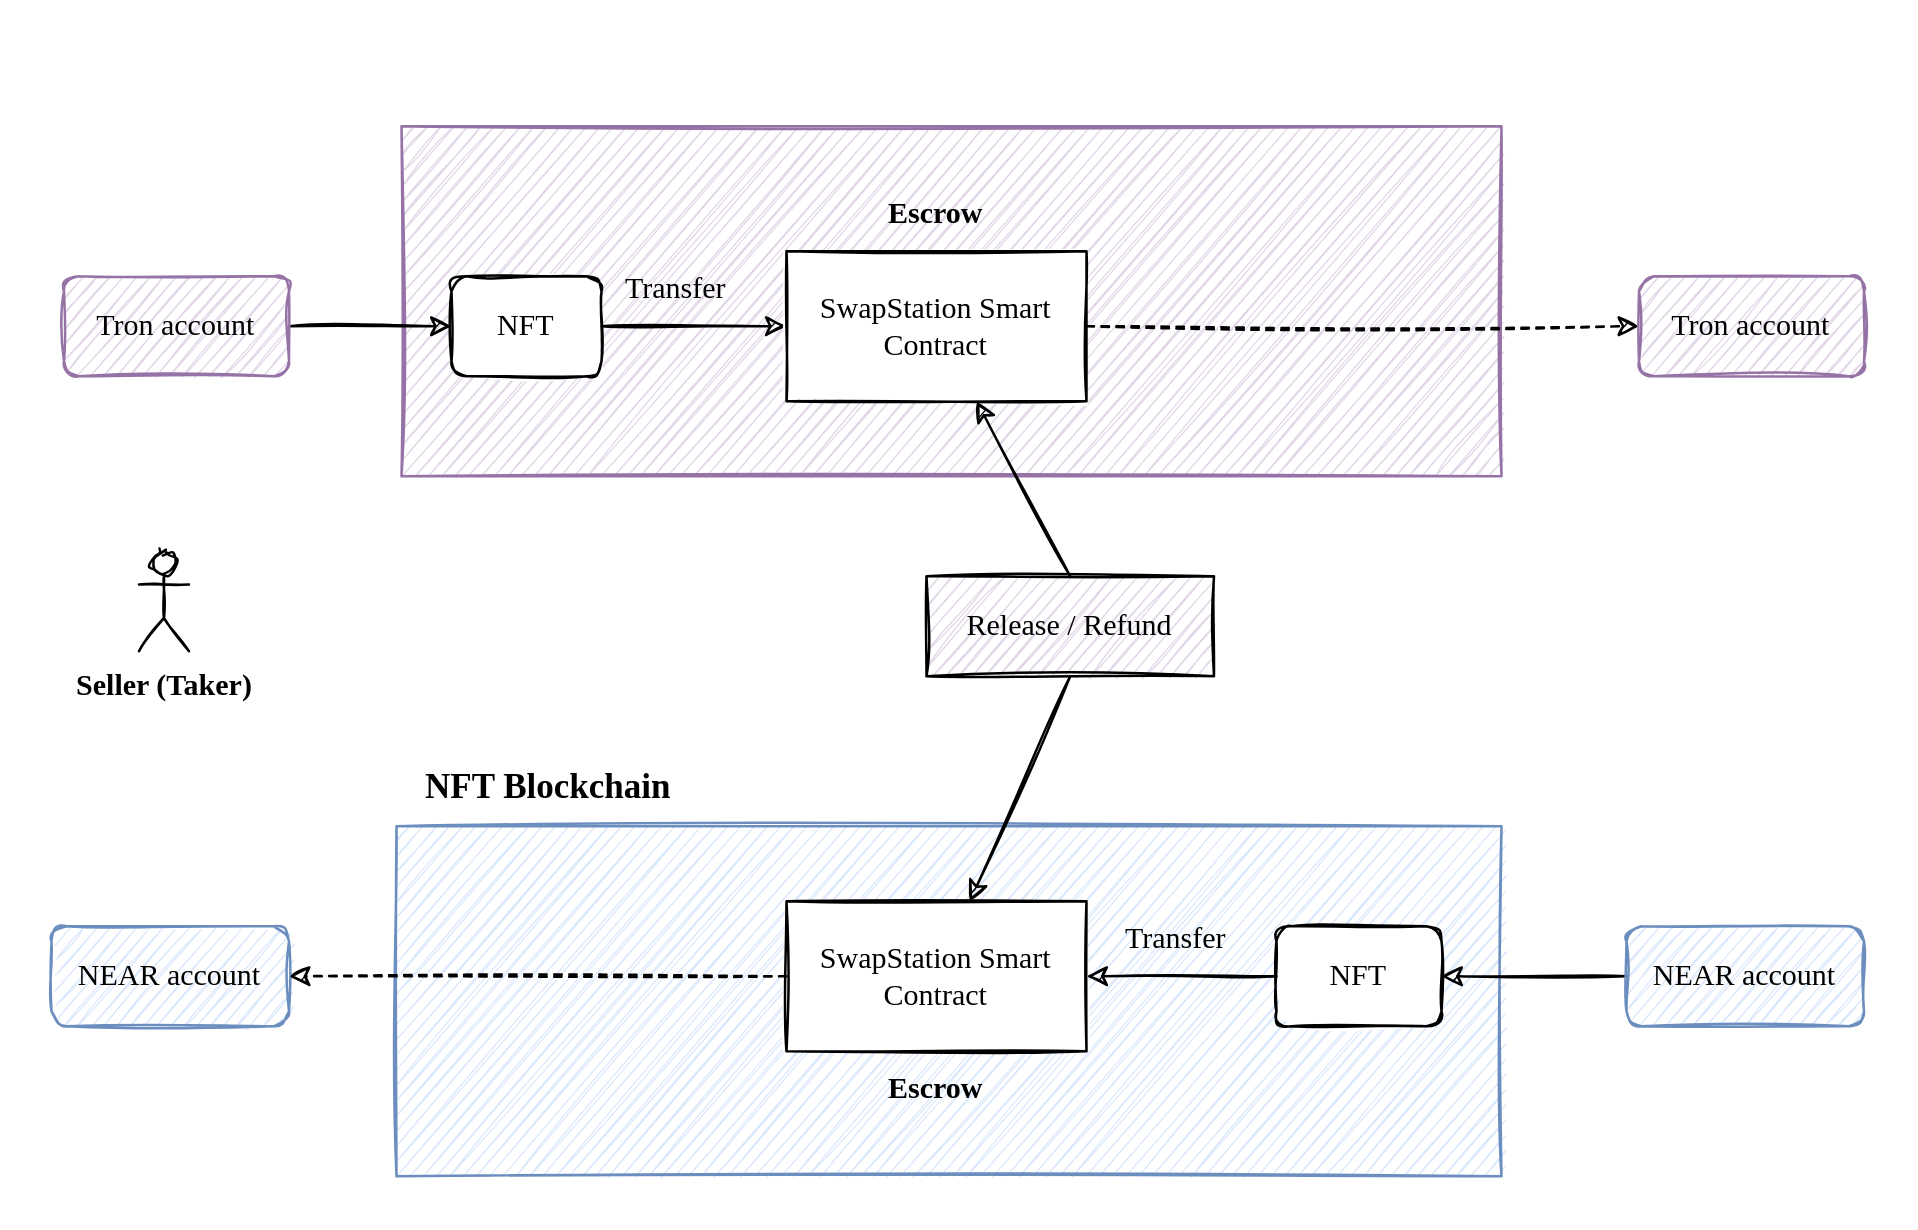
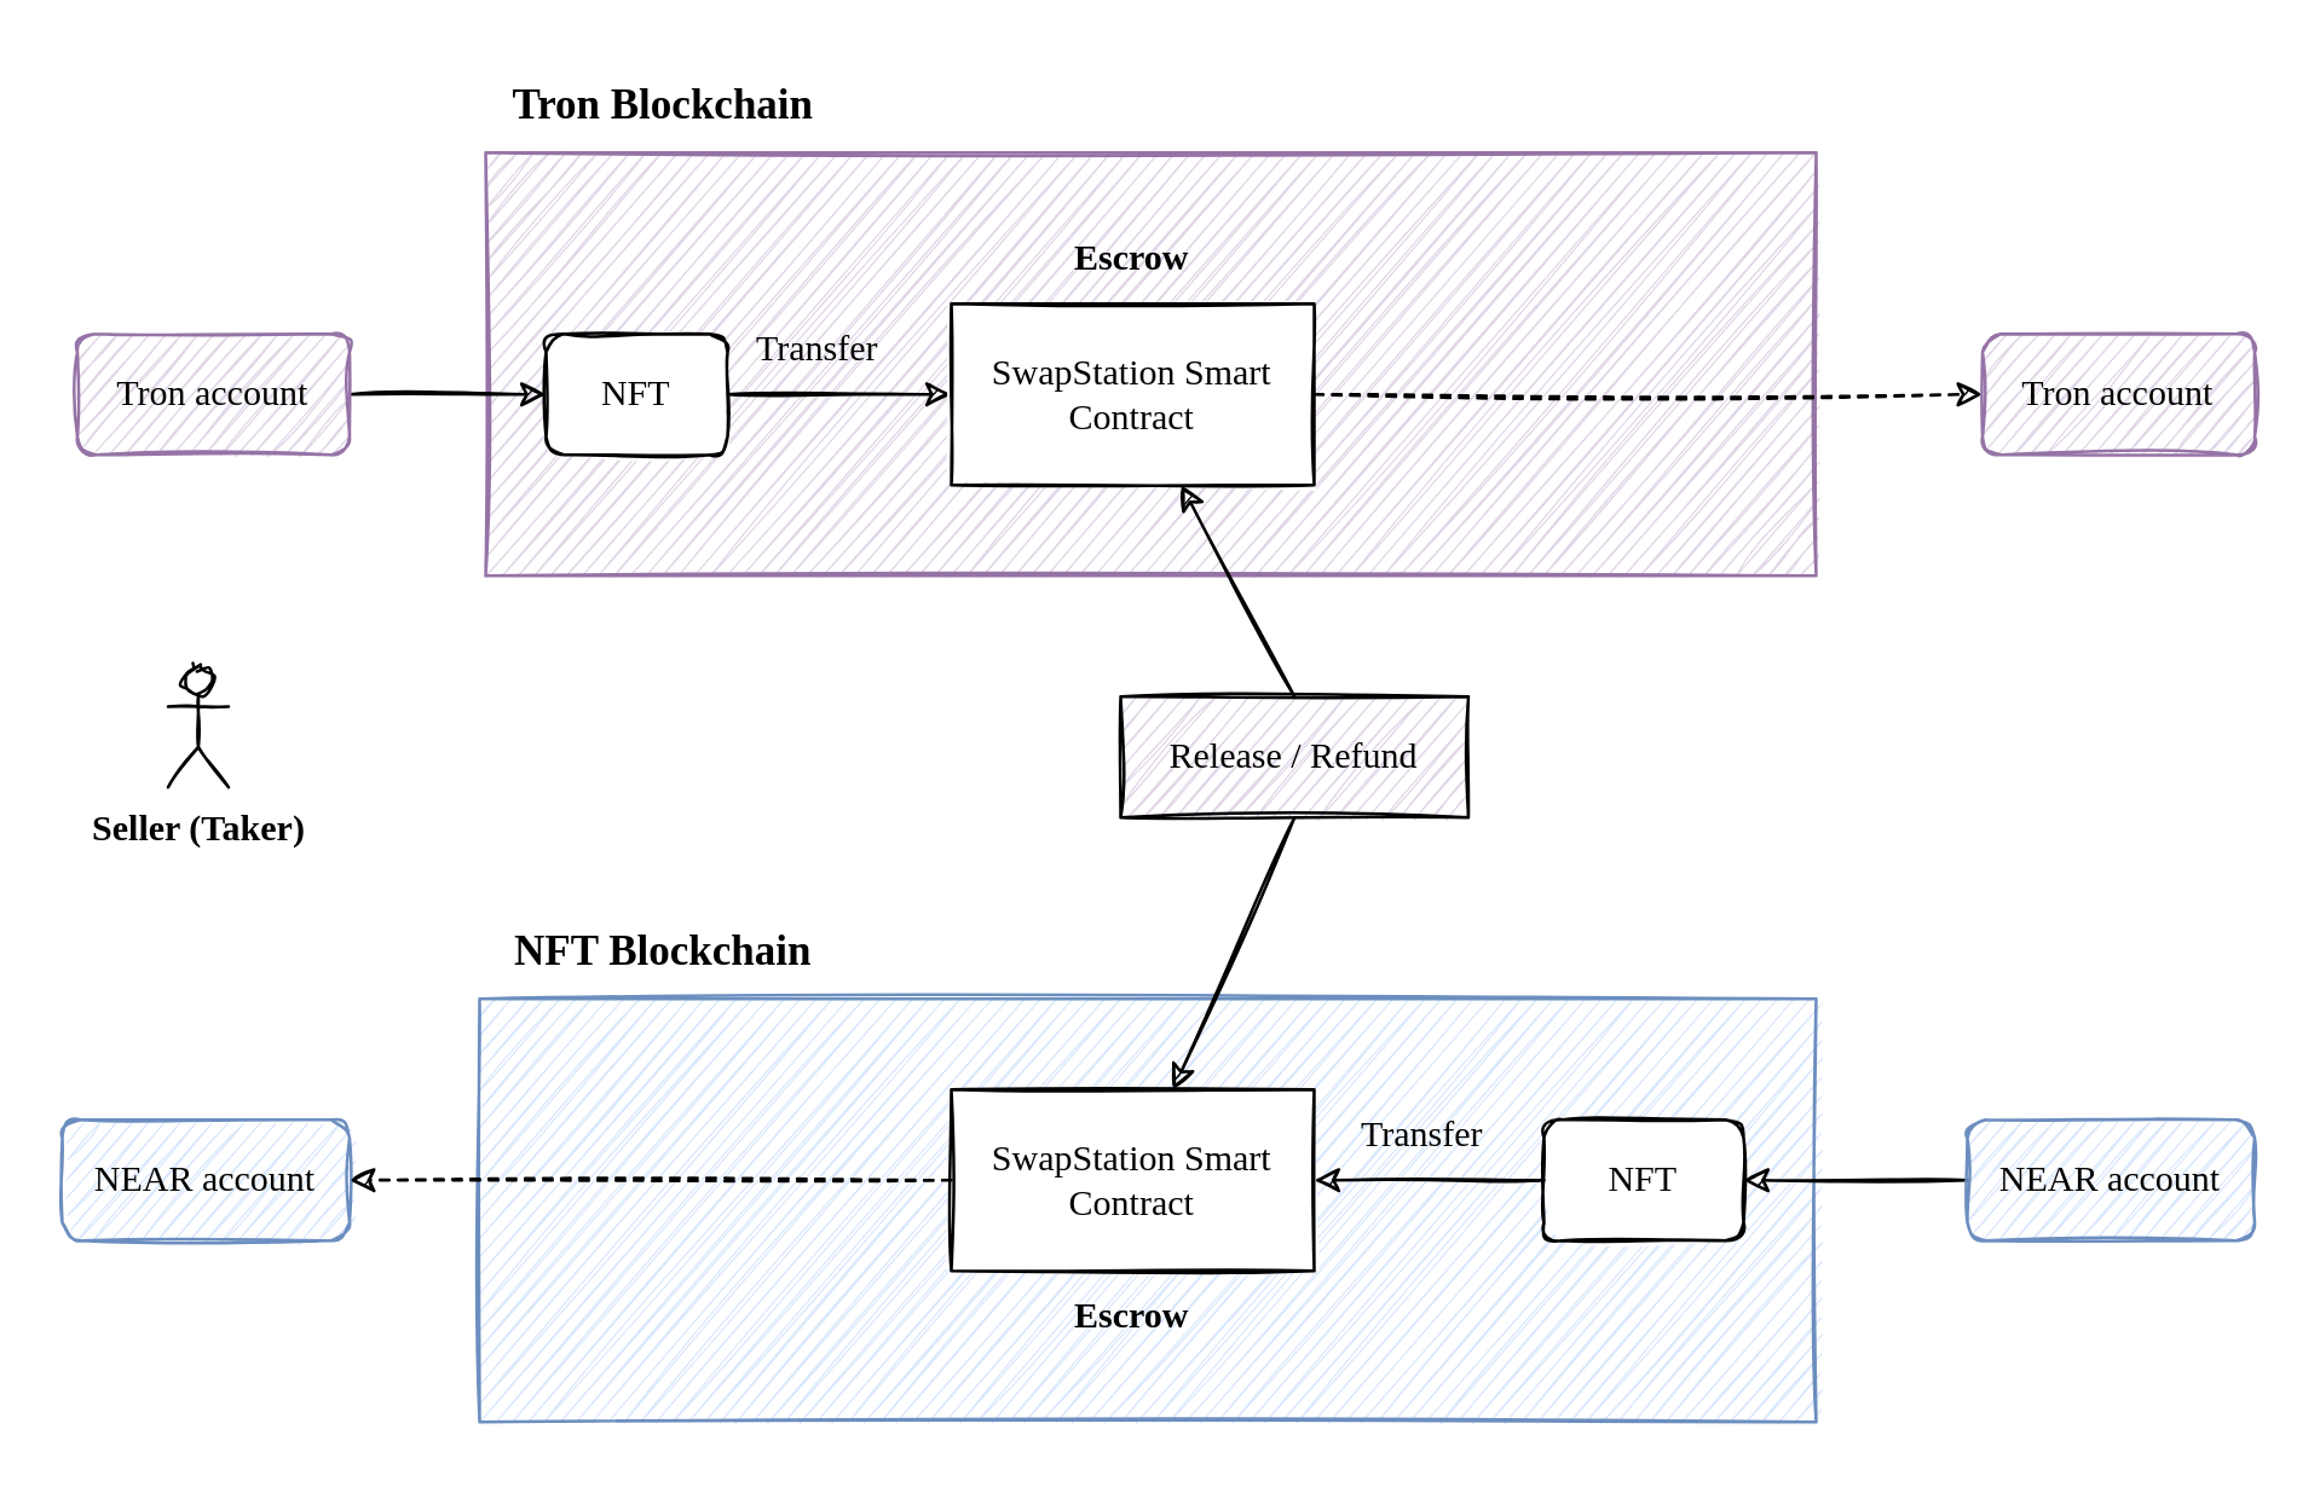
+ <mxCell id="11" value="Tron Blockchain" style="text;html=1;strokeColor=none;fillColor=none;align=center;verticalAlign=middle;whiteSpace=wrap;rounded=0;sketch=1;fontFamily=Comic Sans MS;fontSize=14;fontStyle=1" vertex="1" parent="1"><mxGeometry x="154" y="20" width="130" height="30" as="geometry" /></mxCell>
